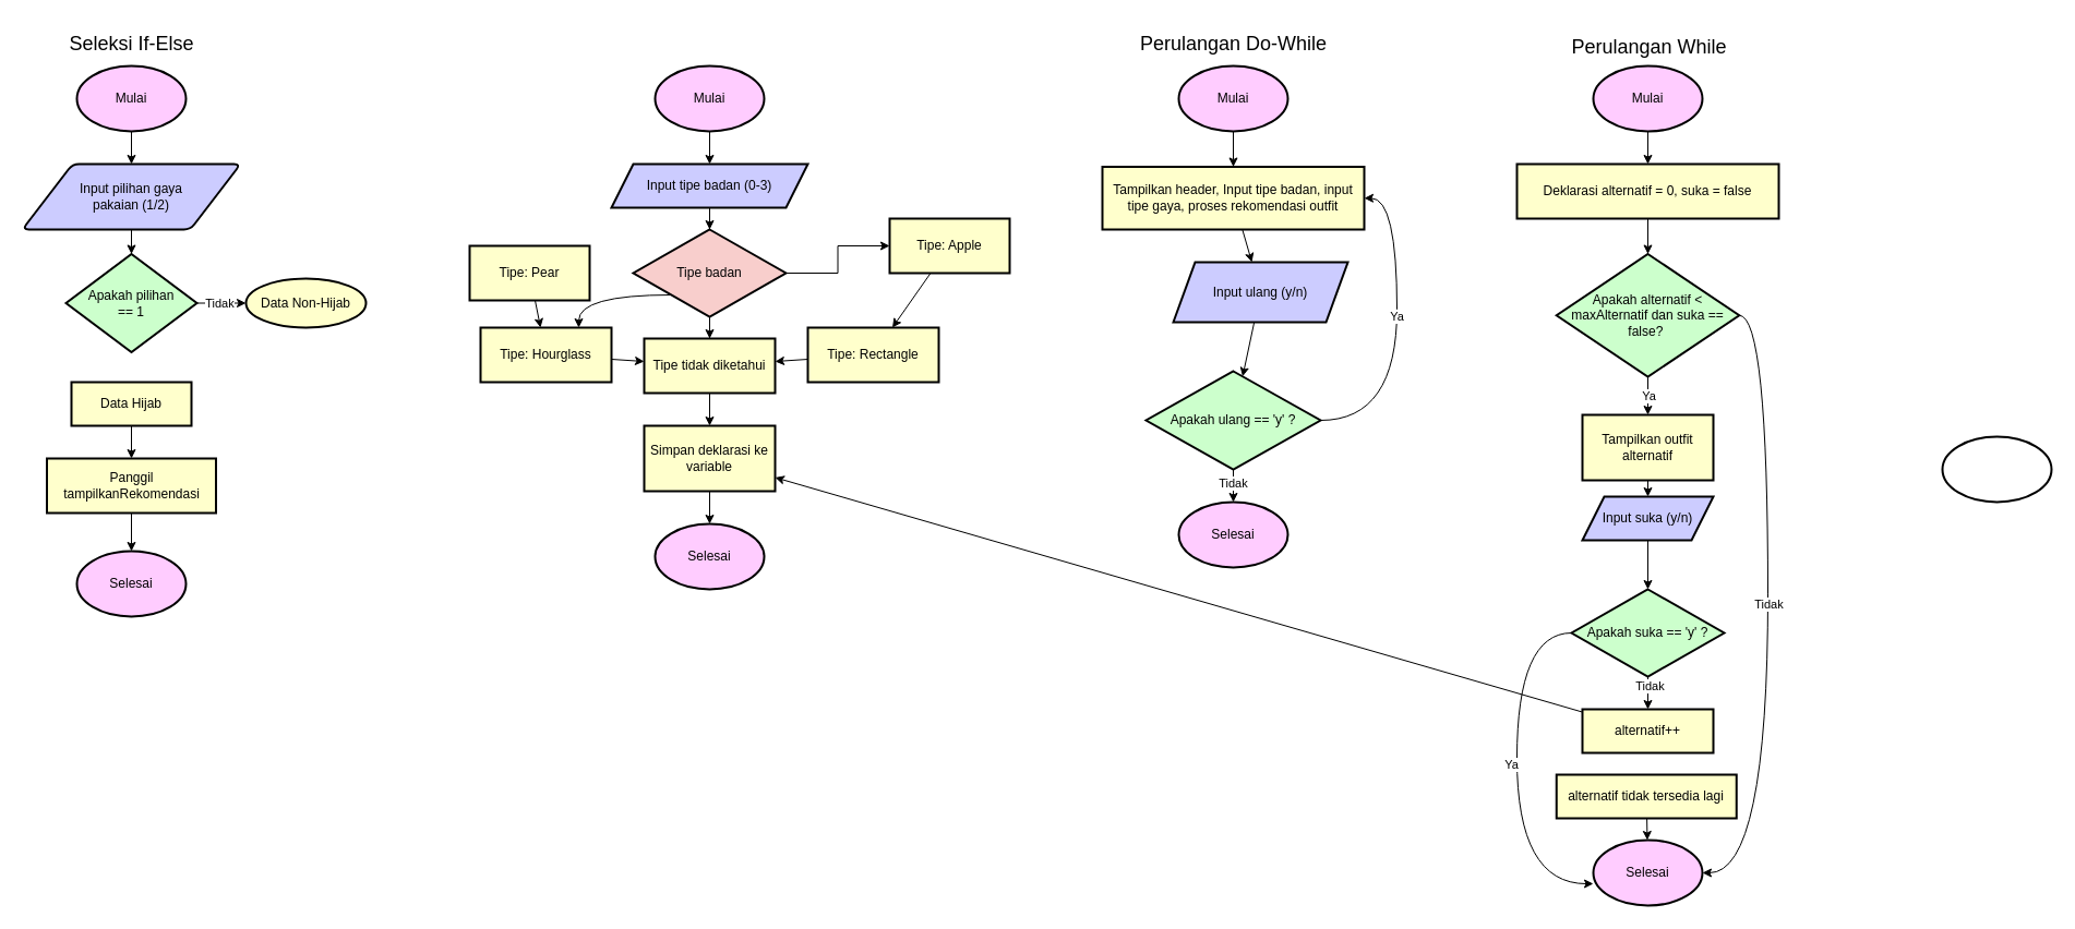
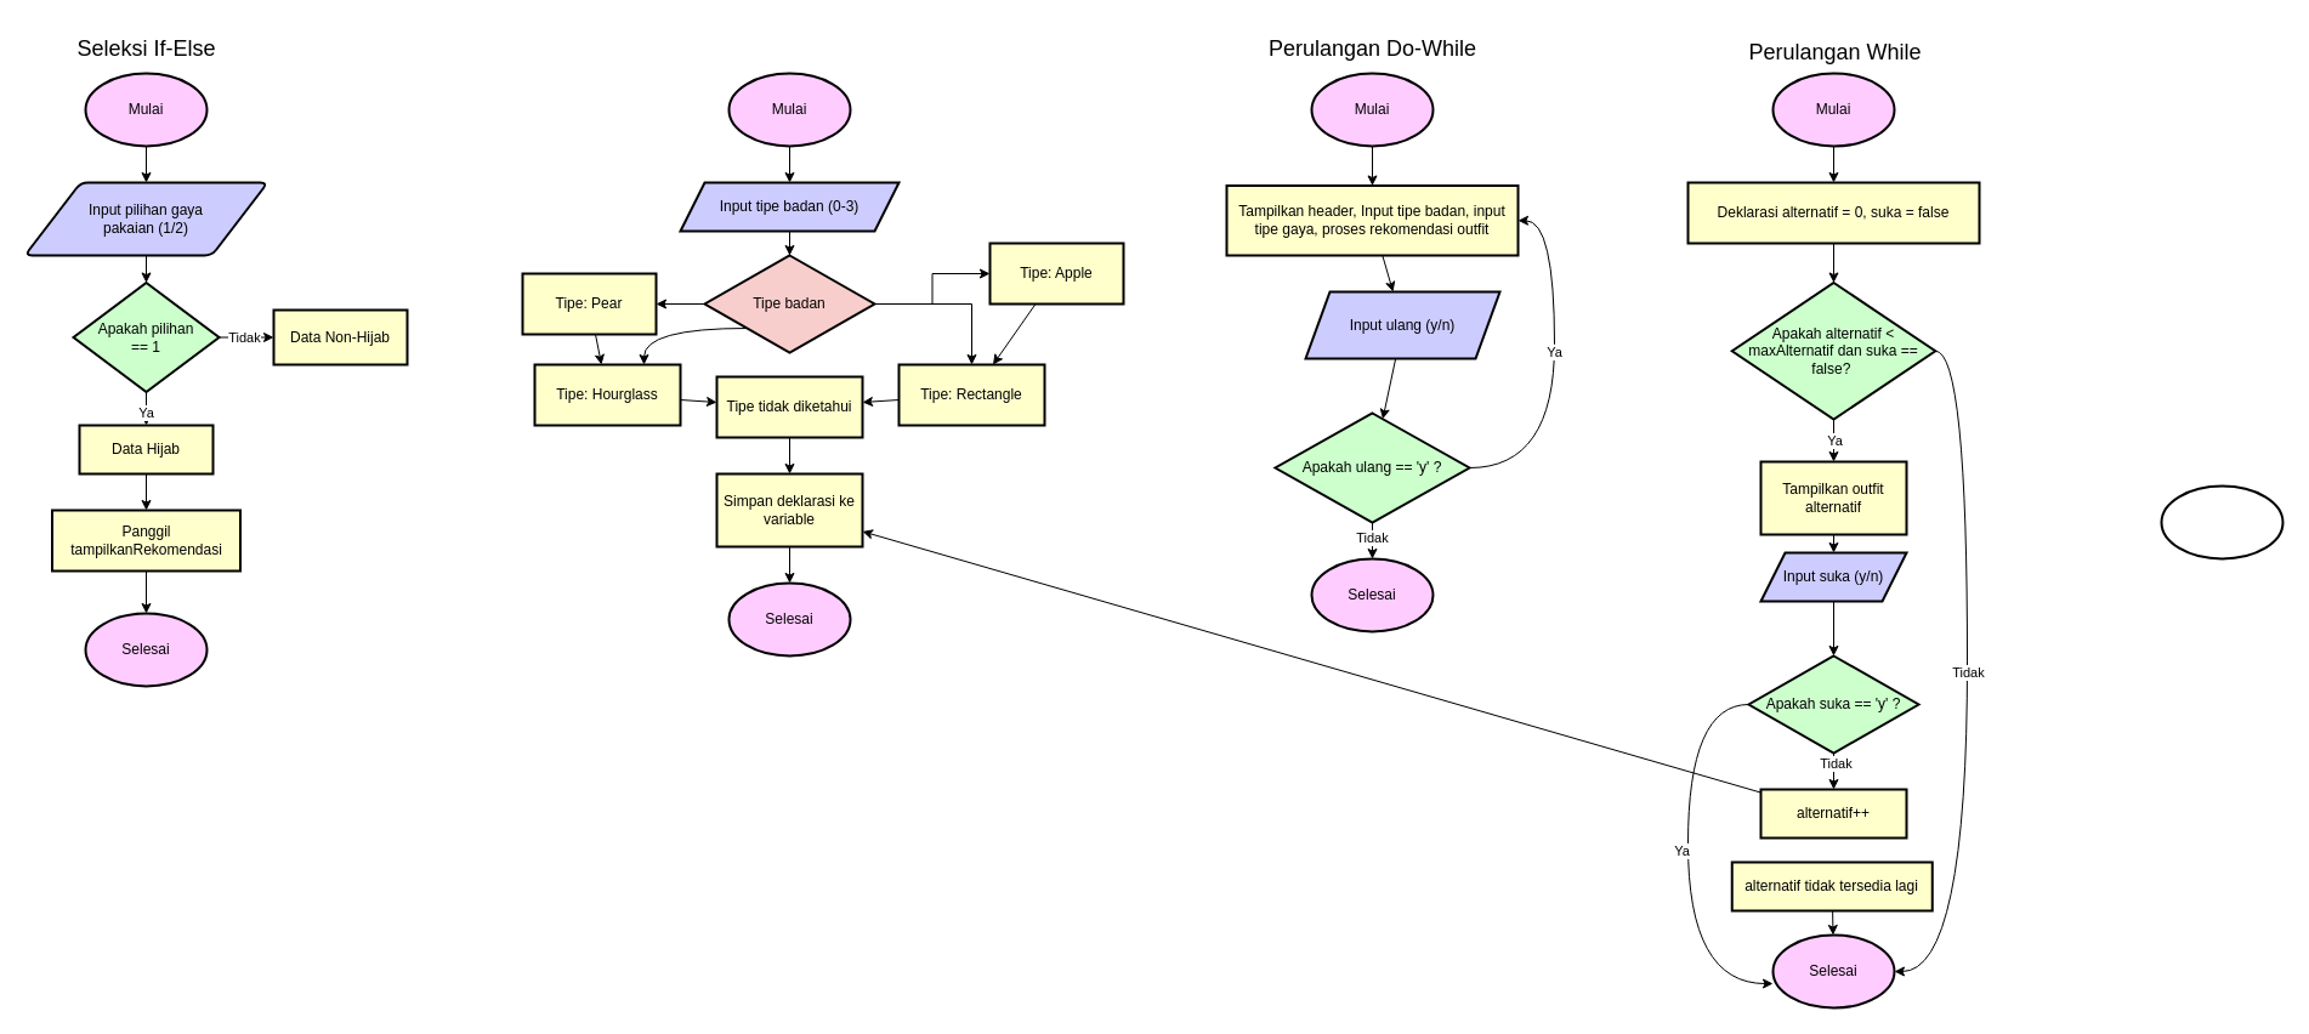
+ <mxCell id="24" value="" style="edgeStyle=orthogonalEdgeStyle;rounded=0;orthogonalLoop=1;jettySize=auto;html=1;" edge="1" parent="1" source="26" target="32"><mxGeometry relative="1" as="geometry" /></mxCell>
- <mxCell id="11" value="Data Non-Hijab" style="ellipse;whiteSpace=wrap;html=1;strokeWidth=2;fillColor=#FFFFCC;" vertex="1" parent="1"><mxGeometry x="225" y="255" width="110" height="45" as="geometry" /></mxCell>
+ <mxCell id="11" value="Data Non-Hijab" style="whiteSpace=wrap;html=1;strokeWidth=2;fillColor=#FFFFCC;" vertex="1" parent="1"><mxGeometry x="225" y="255" width="110" height="45" as="geometry" /></mxCell>
- <mxCell id="23" value="" style="edgeStyle=orthogonalEdgeStyle;rounded=0;orthogonalLoop=1;jettySize=auto;html=1;" edge="1" parent="1" source="26" target="30"><mxGeometry relative="1" as="geometry" /></mxCell>
+ <mxCell id="23" value="" style="edgeStyle=orthogonalEdgeStyle;rounded=0;orthogonalLoop=1;jettySize=auto;html=1;" edge="1" parent="1" source="26" target="36"><mxGeometry relative="1" as="geometry" /></mxCell>
+ <mxCell id="8" value="" style="edgeStyle=orthogonalEdgeStyle;rounded=0;orthogonalLoop=1;jettySize=auto;html=1;" edge="1" parent="1" source="10" target="13"><mxGeometry relative="1" as="geometry" /></mxCell>
+ <mxCell id="9" value="Ya" style="edgeLabel;html=1;align=center;verticalAlign=middle;resizable=0;points=[];" vertex="1" connectable="0" parent="8"><mxGeometry x="-0.115" y="1" relative="1" as="geometry"><mxPoint as="offset" /></mxGeometry></mxCell>
